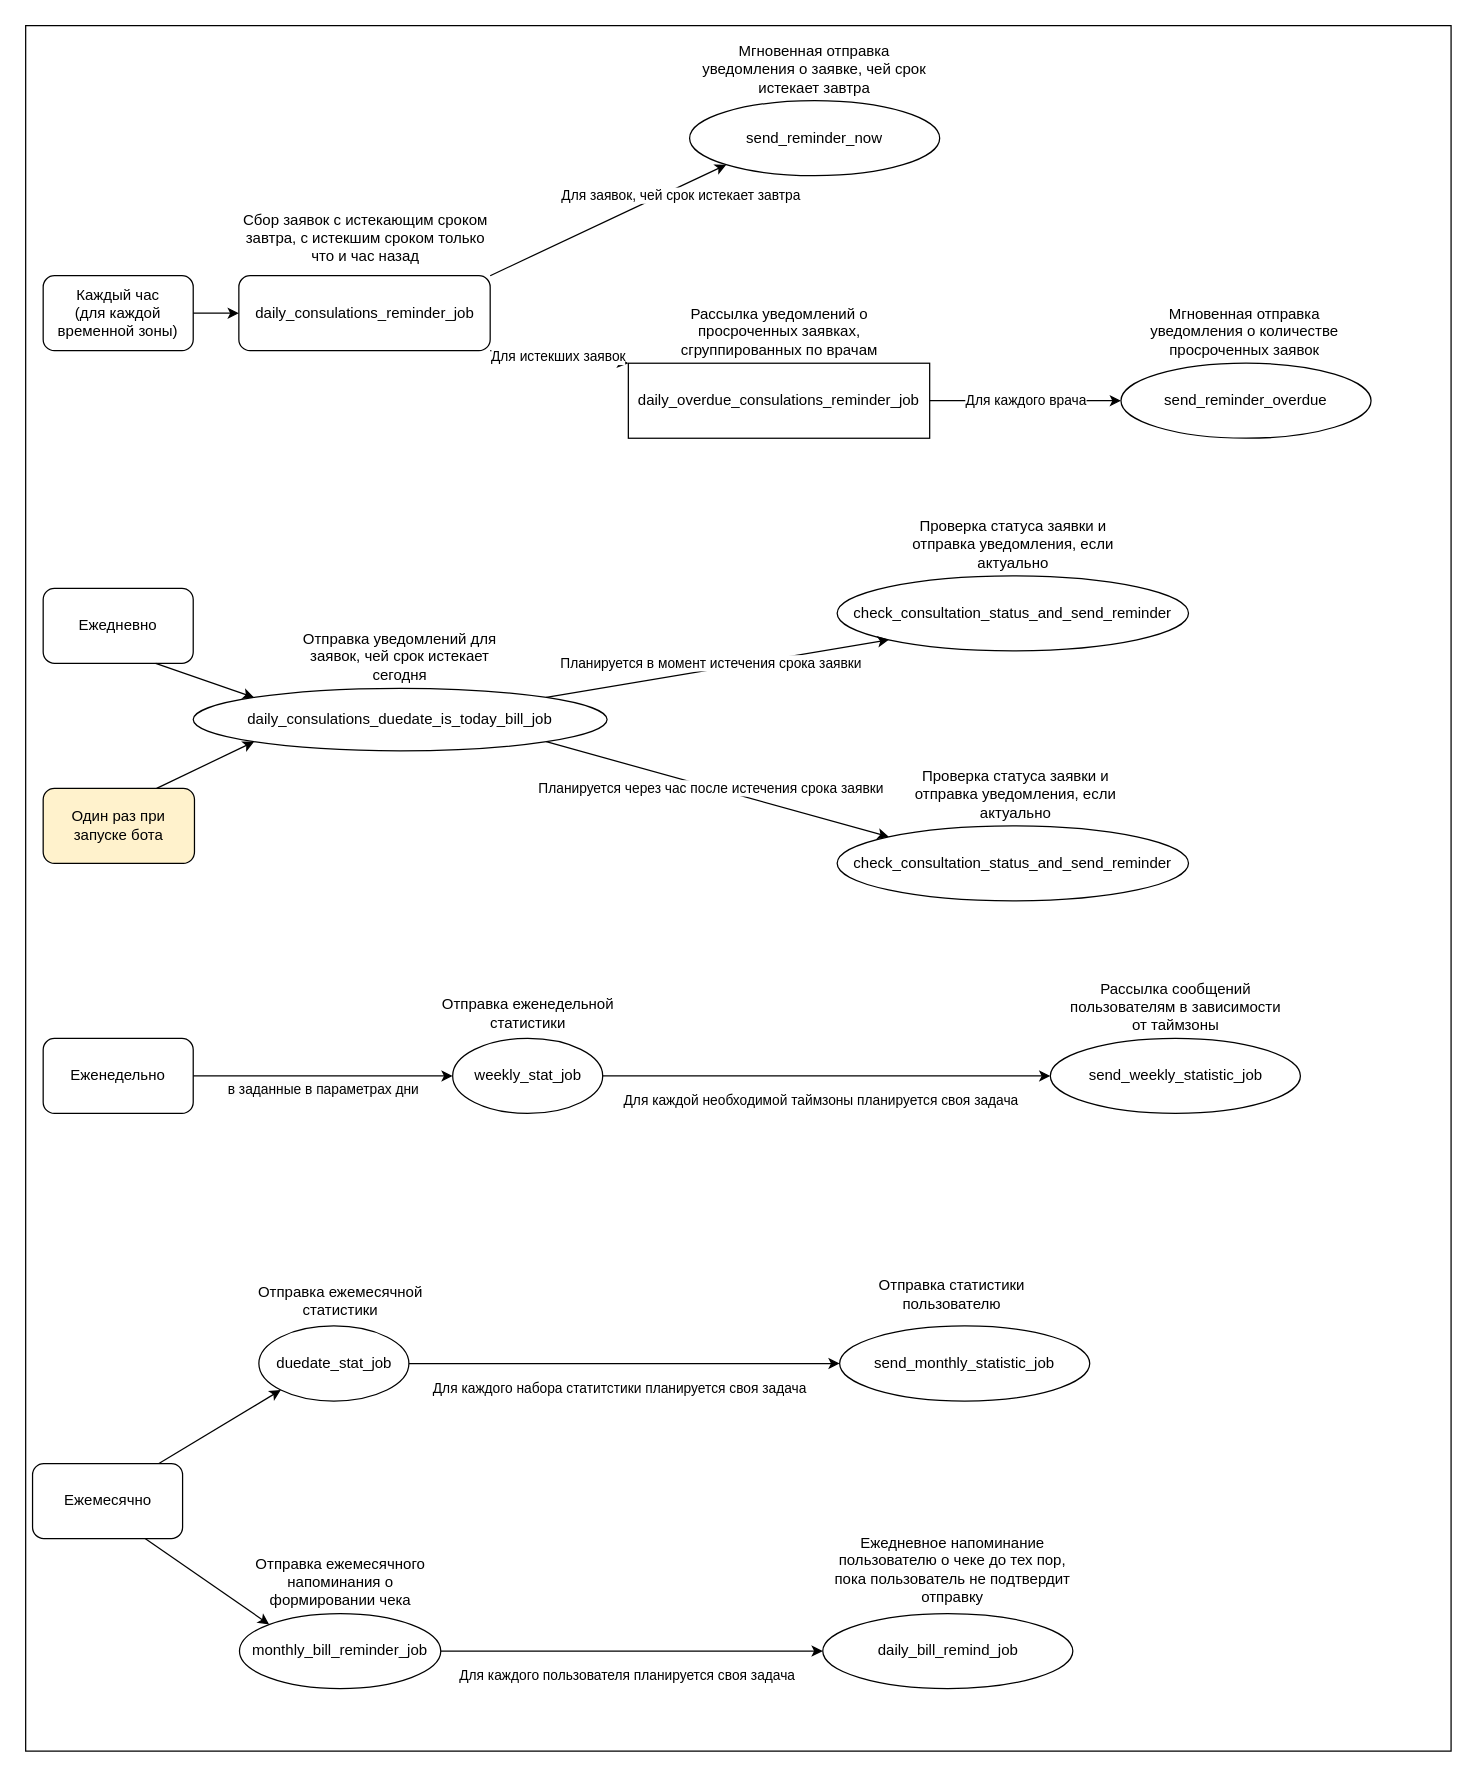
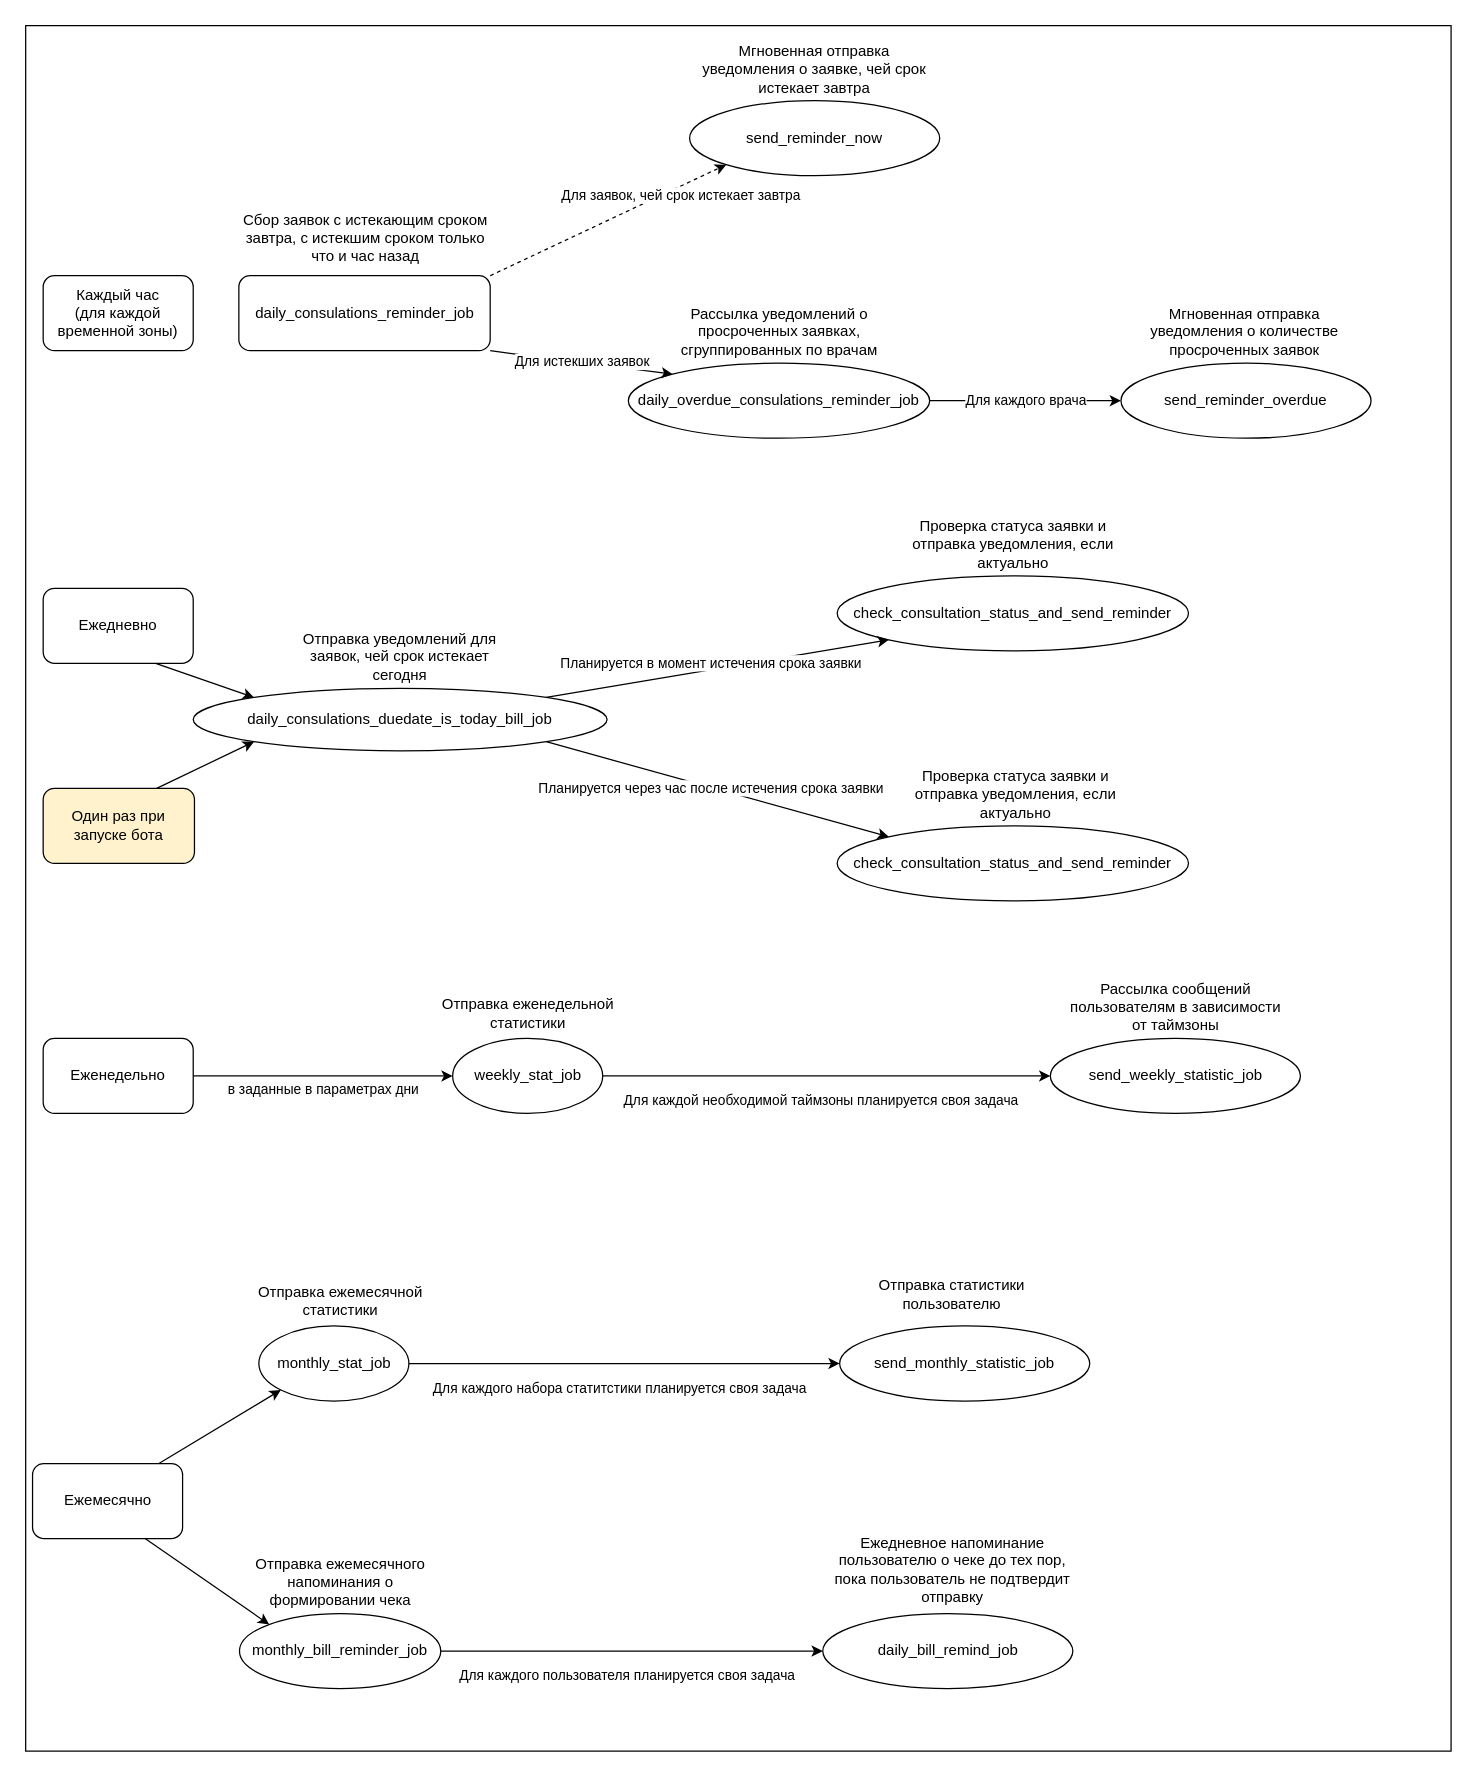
- <mxCell id="39" value="" style="endArrow=classic;html=1;rounded=0;exitX=1;exitY=0;exitDx=0;exitDy=0;entryX=0;entryY=1;entryDx=0;entryDy=0;" parent="1" source="29" target="30" edge="1"><mxGeometry width="50" height="50" relative="1" as="geometry"><mxPoint x="536.5" y="370" as="sourcePoint" /><mxPoint x="579.789" y="171.213" as="targetPoint" /></mxGeometry></mxCell>
+ <mxCell id="39" value="" style="endArrow=classic;html=1;rounded=0;exitX=1;exitY=0;exitDx=0;exitDy=0;entryX=0;entryY=1;entryDx=0;entryDy=0;dashed=1;" parent="1" source="29" target="30" edge="1"><mxGeometry width="50" height="50" relative="1" as="geometry"><mxPoint x="536.5" y="370" as="sourcePoint" /><mxPoint x="579.789" y="171.213" as="targetPoint" /></mxGeometry></mxCell>
- <mxCell id="33" value="" style="endArrow=classic;html=1;rounded=0;entryX=0;entryY=0.5;entryDx=0;entryDy=0;exitX=1;exitY=0.5;exitDx=0;exitDy=0;" parent="1" source="28" target="29" edge="1"><mxGeometry width="50" height="50" relative="1" as="geometry"><mxPoint x="151.5" y="250" as="sourcePoint" /><mxPoint x="680.5" y="230" as="targetPoint" /></mxGeometry></mxCell>
- <mxCell id="41" value="daily_overdue_consulations_reminder_job" style="whiteSpace=wrap;html=1;rounded=0;" parent="1" vertex="1"><mxGeometry x="502" y="290" width="241" height="60" as="geometry" /></mxCell>
+ <mxCell id="41" value="daily_overdue_consulations_reminder_job" style="ellipse;whiteSpace=wrap;html=1;" parent="1" vertex="1"><mxGeometry x="502" y="290" width="241" height="60" as="geometry" /></mxCell>
- <mxCell id="15" value="duedate_stat_job" style="ellipse;whiteSpace=wrap;html=1;" parent="1" vertex="1"><mxGeometry x="206.5" y="1060" width="120" height="60" as="geometry" /></mxCell>
+ <mxCell id="15" value="monthly_stat_job" style="ellipse;whiteSpace=wrap;html=1;" parent="1" vertex="1"><mxGeometry x="206.5" y="1060" width="120" height="60" as="geometry" /></mxCell>
